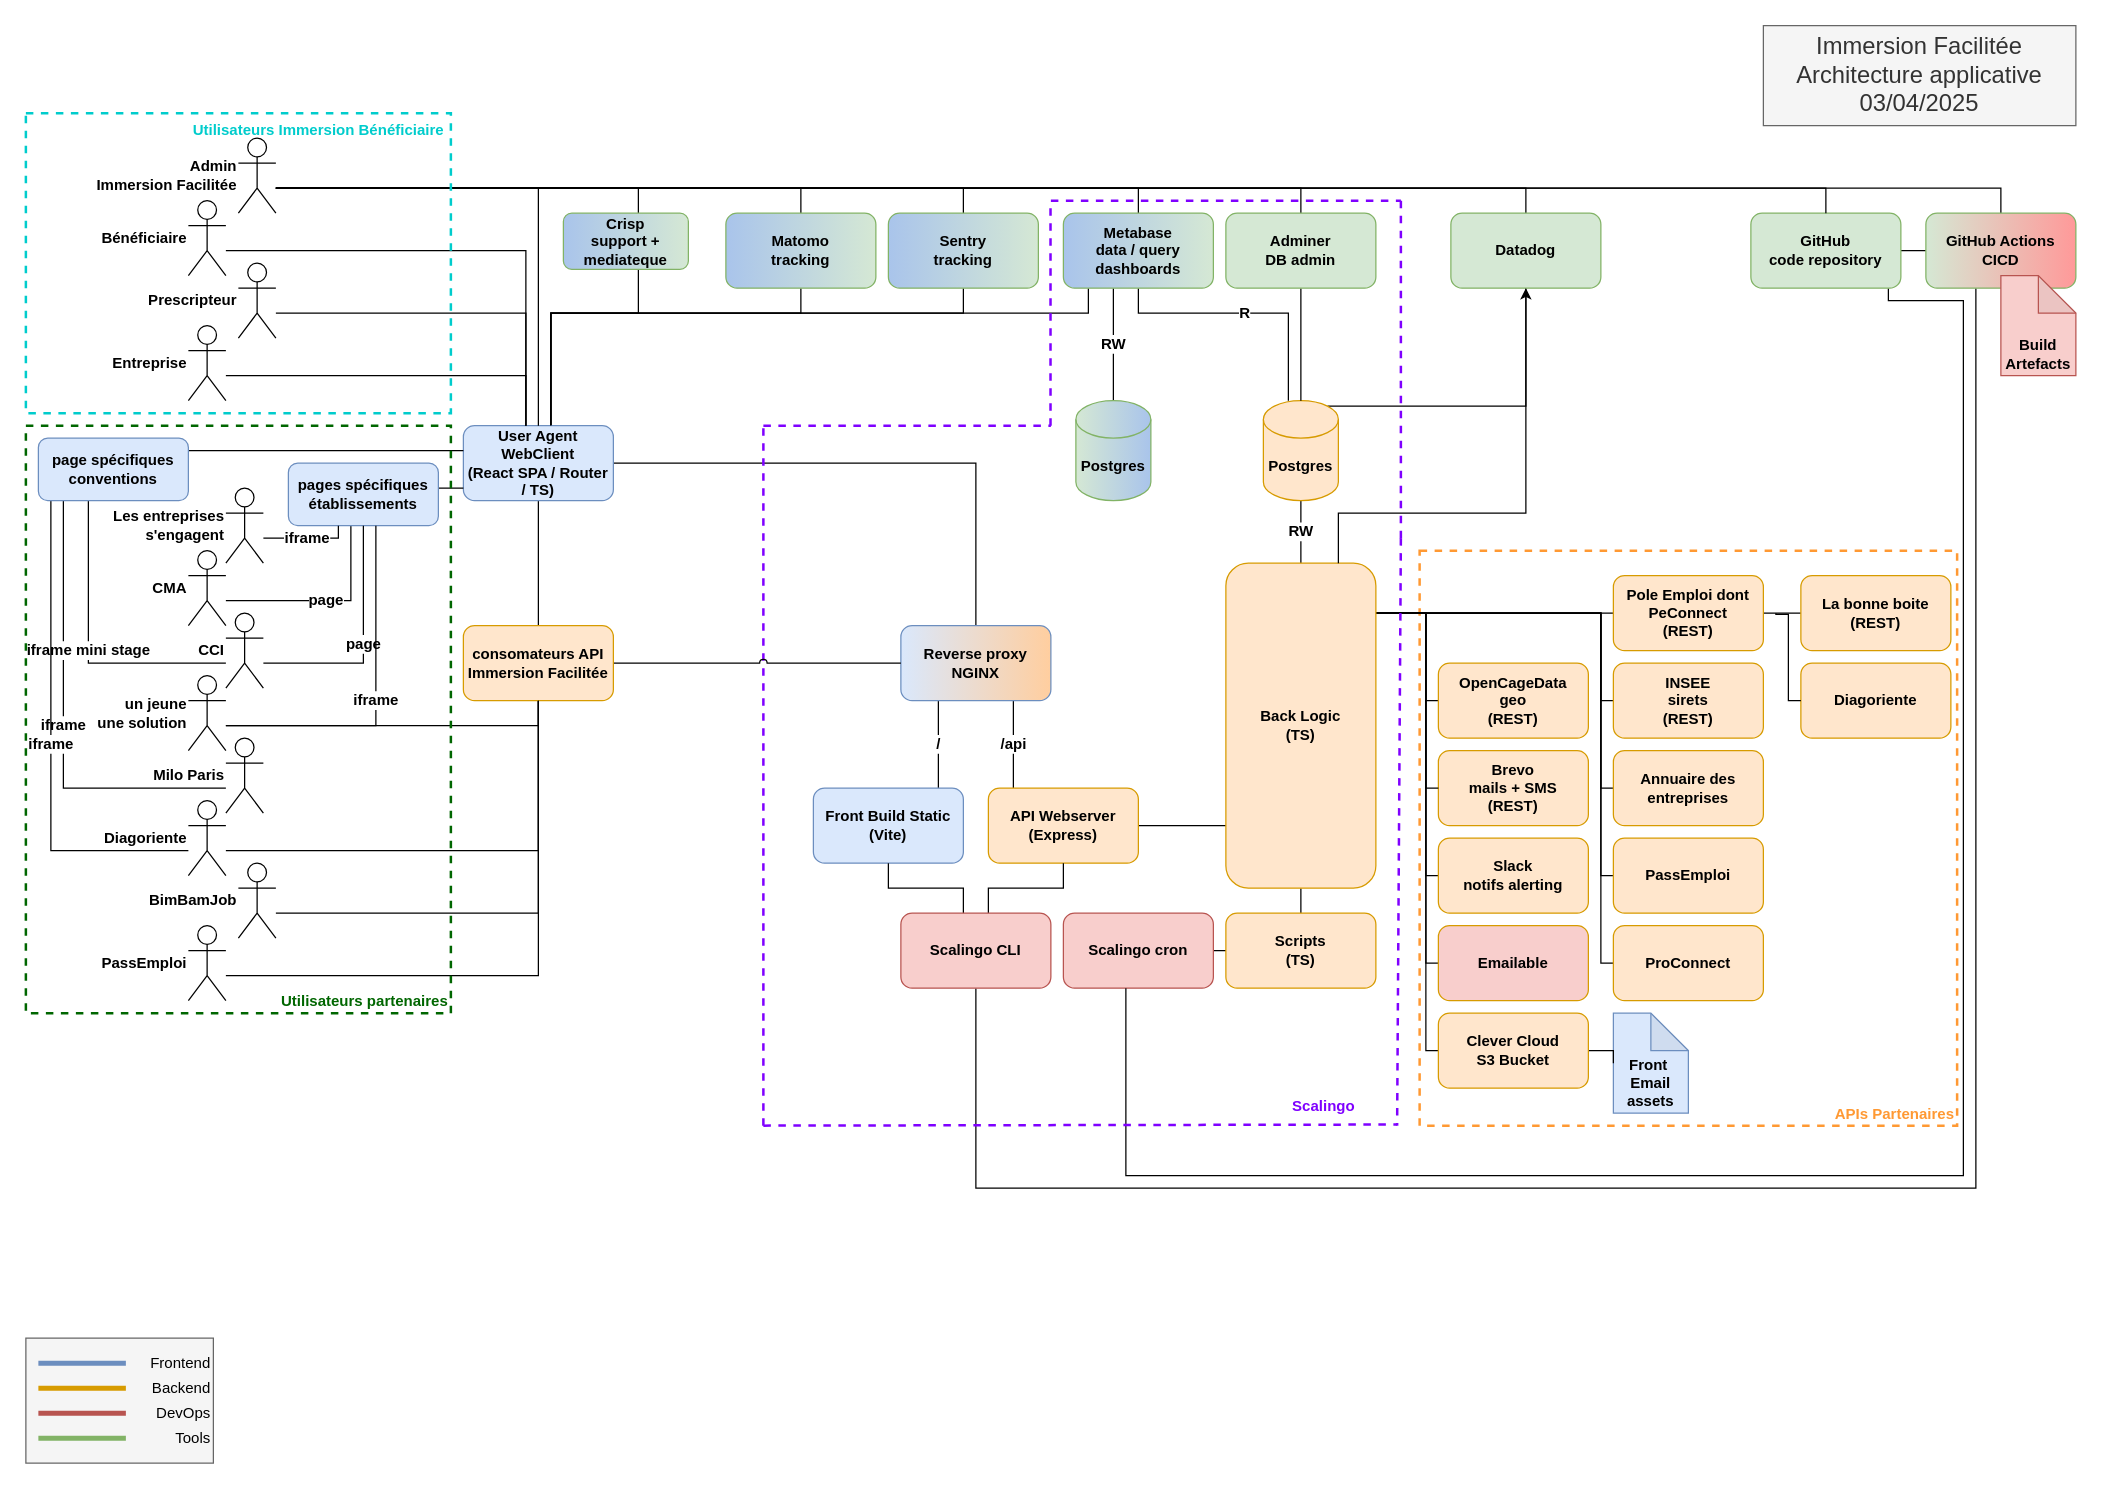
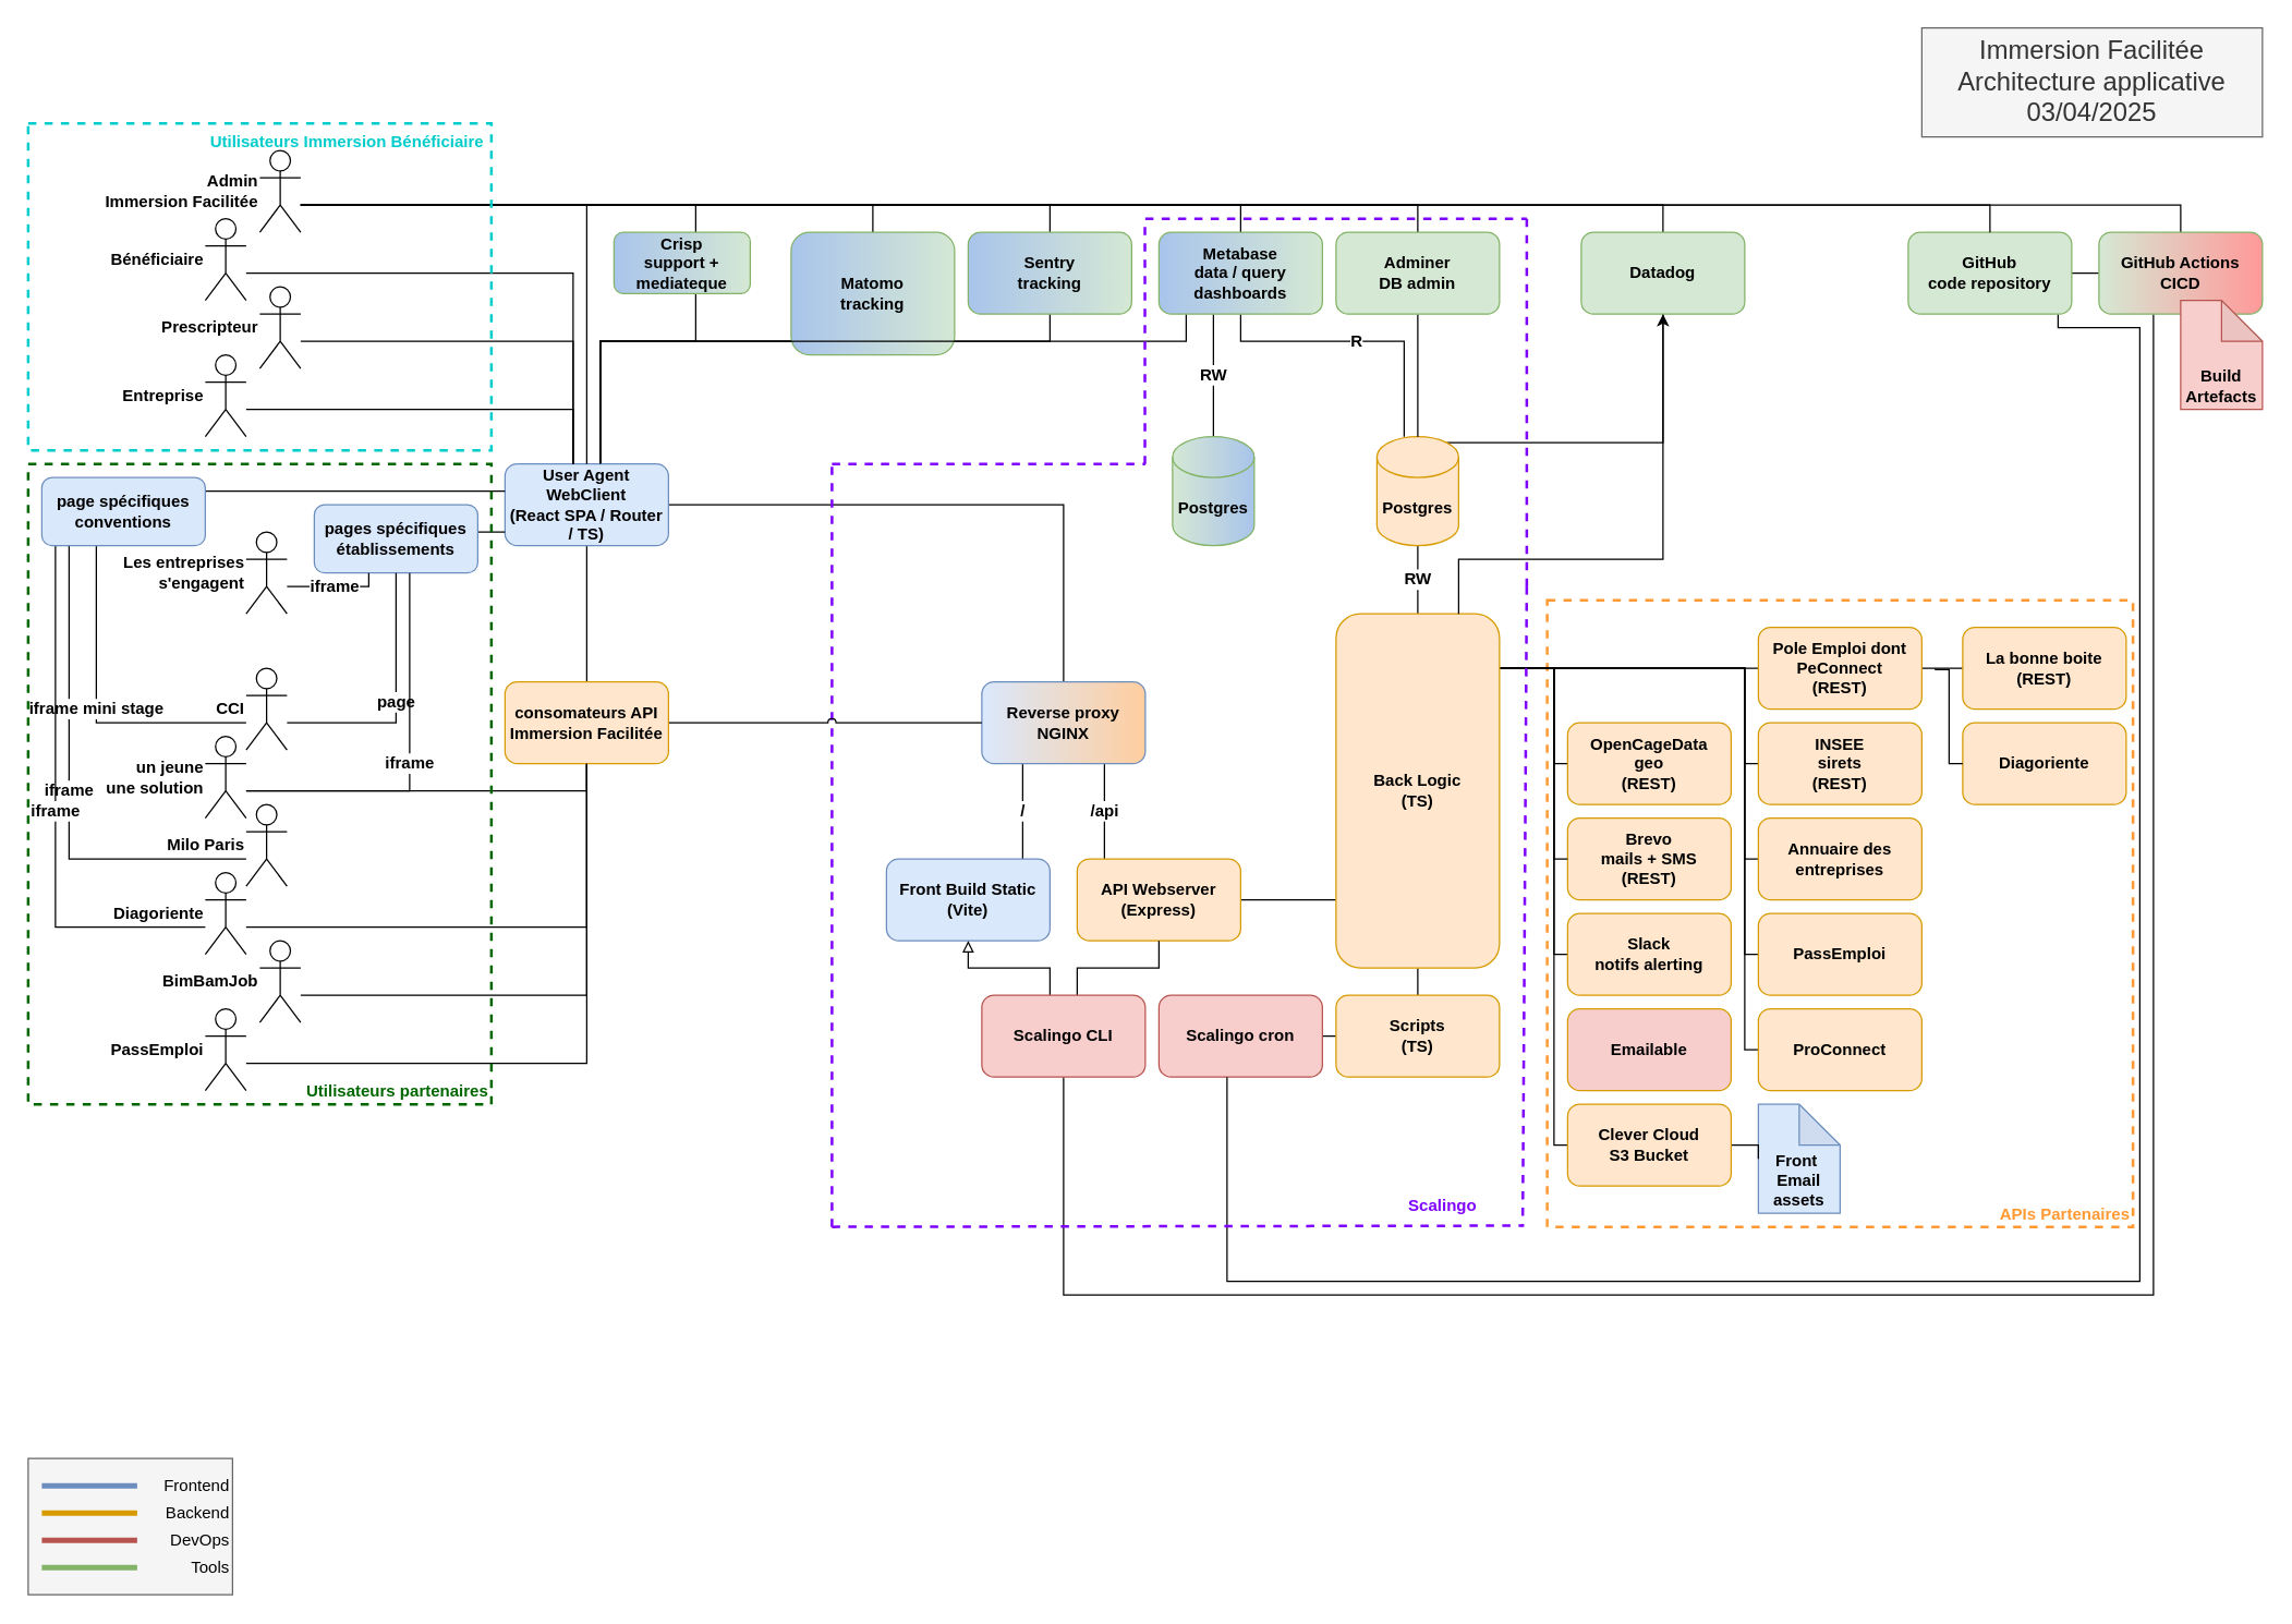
- <mxCell id="51" value="Matomo&lt;br style=&quot;font-size: 12px;&quot;&gt;tracking" style="rounded=1;whiteSpace=wrap;html=1;fontSize=12;fontStyle=1;fillColor=#d5e8d4;strokeColor=#82b366;gradientDirection=west;gradientColor=#A9C4EB;" parent="1" vertex="1"><mxGeometry x="580" y="170" width="120" height="60" as="geometry" /></mxCell>
+ <mxCell id="51" value="Matomo&lt;br style=&quot;font-size: 12px;&quot;&gt;tracking" style="rounded=1;whiteSpace=wrap;html=1;fontSize=12;fontStyle=1;fillColor=#d5e8d4;strokeColor=#82b366;gradientDirection=west;gradientColor=#A9C4EB;" parent="1" vertex="1"><mxGeometry x="580" y="170" width="120" height="90" as="geometry" /></mxCell>
- <mxCell id="91" value="CMA" style="shape=umlActor;verticalLabelPosition=middle;verticalAlign=middle;html=1;outlineConnect=0;strokeColor=#000000;strokeWidth=1;fontColor=#000000;labelPosition=left;align=right;fontSize=12;fontStyle=1" parent="1" vertex="1"><mxGeometry x="150" y="440" width="30" height="60" as="geometry" /></mxCell>
- <mxCell id="90" value="page" style="edgeStyle=orthogonalEdgeStyle;rounded=0;jumpStyle=arc;orthogonalLoop=1;jettySize=auto;html=1;strokeColor=#000000;strokeWidth=1;fontSize=12;fontColor=#000000;endArrow=none;endFill=0;fontStyle=1" parent="1" source="91" target="99" edge="1"><mxGeometry relative="1" as="geometry"><Array as="points"><mxPoint x="280" y="480" /></Array></mxGeometry></mxCell>
- <mxCell id="67" style="edgeStyle=orthogonalEdgeStyle;rounded=0;orthogonalLoop=1;jettySize=auto;html=1;endArrow=none;endFill=0;jumpStyle=arc;fontSize=12;fontStyle=1" parent="1" source="128" target="20" edge="1"><mxGeometry relative="1" as="geometry"><mxPoint x="750" y="730" as="sourcePoint" /><Array as="points"><mxPoint x="770" y="710" /><mxPoint x="710" y="710" /></Array></mxGeometry></mxCell>
+ <mxCell id="67" style="edgeStyle=orthogonalEdgeStyle;rounded=0;orthogonalLoop=1;jettySize=auto;html=1;endArrow=block;endFill=0;jumpStyle=arc;fontSize=12;fontStyle=1;" parent="1" source="128" target="20" edge="1"><mxGeometry relative="1" as="geometry"><mxPoint x="750" y="730" as="sourcePoint" /><Array as="points"><mxPoint x="770" y="710" /><mxPoint x="710" y="710" /></Array></mxGeometry></mxCell>
- <mxCell id="35" style="edgeStyle=orthogonalEdgeStyle;rounded=0;jumpStyle=arc;orthogonalLoop=1;jettySize=auto;html=1;strokeColor=#000000;strokeWidth=1;fontSize=12;fontColor=#7F00FF;endArrow=none;endFill=0;fontStyle=1" parent="1" source="39" target="81" edge="1"><mxGeometry relative="1" as="geometry"><Array as="points"><mxPoint x="1140" y="490" /><mxPoint x="1140" y="770" /></Array></mxGeometry></mxCell>
